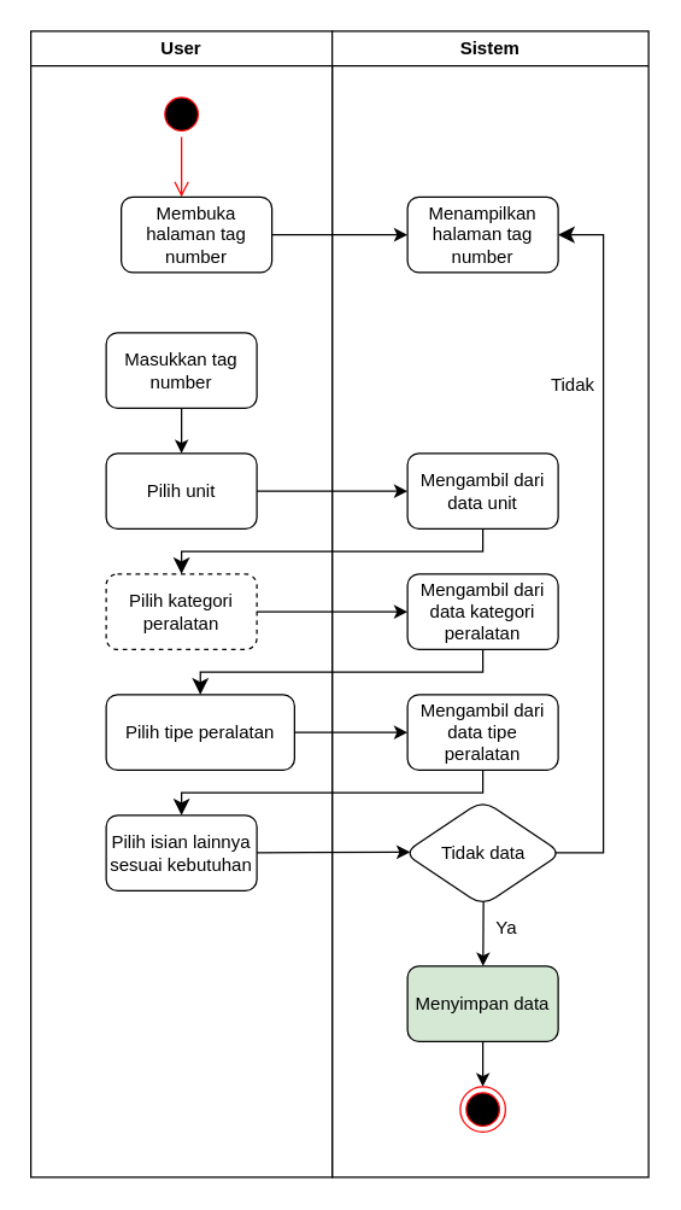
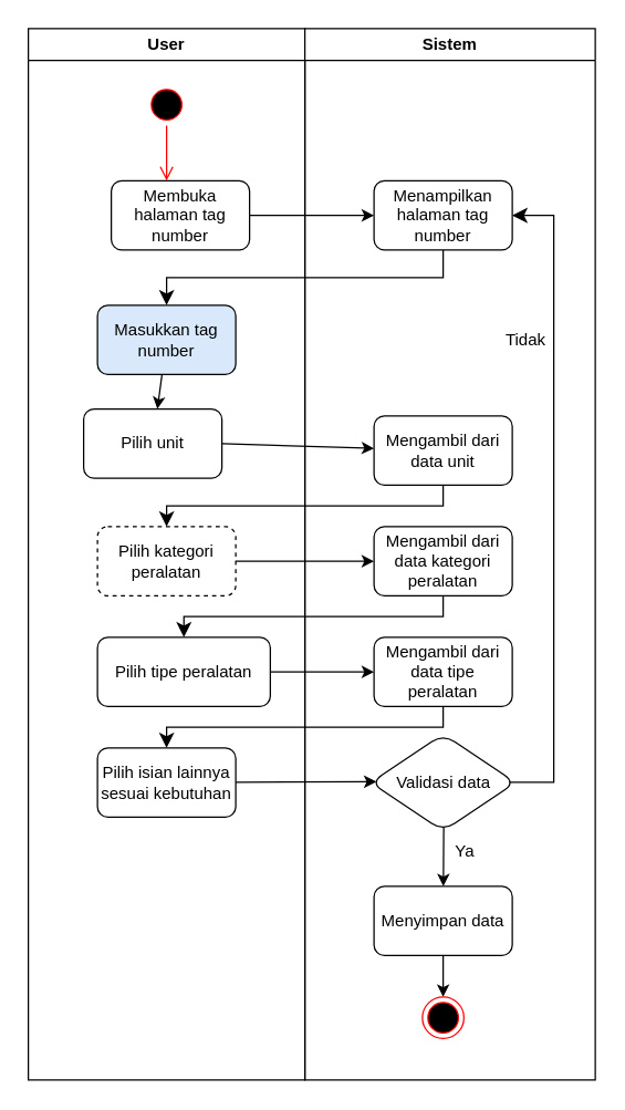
+ <mxCell id="26" value="" style="edgeStyle=elbowEdgeStyle;elbow=vertical;endArrow=classic;html=1;curved=0;rounded=0;endSize=8;startSize=8;entryX=0.5;entryY=0;entryDx=0;entryDy=0;exitX=0.5;exitY=1;exitDx=0;exitDy=0;" edge="1" parent="1" source="13" target="7"><mxGeometry width="50" height="50" relative="1" as="geometry"><mxPoint x="200" y="220" as="sourcePoint" /><mxPoint x="250" y="170" as="targetPoint" /></mxGeometry></mxCell>
- <mxCell id="7" value="Masukkan tag number" style="rounded=1;whiteSpace=wrap;html=1;" vertex="1" parent="2"><mxGeometry x="50" y="200" width="100" height="50" as="geometry" /></mxCell>
+ <mxCell id="7" value="Masukkan tag number" style="rounded=1;whiteSpace=wrap;html=1;fillColor=#dae8fc;" vertex="1" parent="2"><mxGeometry x="50" y="200" width="100" height="50" as="geometry" /></mxCell>
- <mxCell id="20" value="Tidak" style="text;html=1;align=center;verticalAlign=middle;whiteSpace=wrap;rounded=0;" vertex="1" parent="12"><mxGeometry x="130" y="220" width="60" height="30" as="geometry" /></mxCell>
+ <mxCell id="20" value="Tidak" style="text;html=1;align=center;verticalAlign=middle;whiteSpace=wrap;rounded=0;" vertex="1" parent="12"><mxGeometry x="130" y="210" width="60" height="30" as="geometry" /></mxCell>
- <mxCell id="8" value="Pilih unit" style="rounded=1;whiteSpace=wrap;html=1;" vertex="1" parent="2"><mxGeometry x="50" y="280" width="100" height="50" as="geometry" /></mxCell>
+ <mxCell id="8" value="Pilih unit" style="rounded=1;whiteSpace=wrap;html=1;" vertex="1" parent="2"><mxGeometry x="40" y="275" width="100" height="50" as="geometry" /></mxCell>
- <mxCell id="18" value="Tidak data" style="rhombus;whiteSpace=wrap;html=1;rounded=1;" vertex="1" parent="12"><mxGeometry x="47.5" y="510" width="105" height="70" as="geometry" /></mxCell>
+ <mxCell id="18" value="Validasi data" style="rhombus;whiteSpace=wrap;html=1;rounded=1;" vertex="1" parent="12"><mxGeometry x="47.5" y="510" width="105" height="70" as="geometry" /></mxCell>
- <mxCell id="22" value="Menyimpan data" style="rounded=1;whiteSpace=wrap;html=1;fillColor=#d5e8d4;" vertex="1" parent="12"><mxGeometry x="50" y="620" width="100" height="50" as="geometry" /></mxCell>
+ <mxCell id="22" value="Menyimpan data" style="rounded=1;whiteSpace=wrap;html=1;" vertex="1" parent="12"><mxGeometry x="50" y="620" width="100" height="50" as="geometry" /></mxCell>
